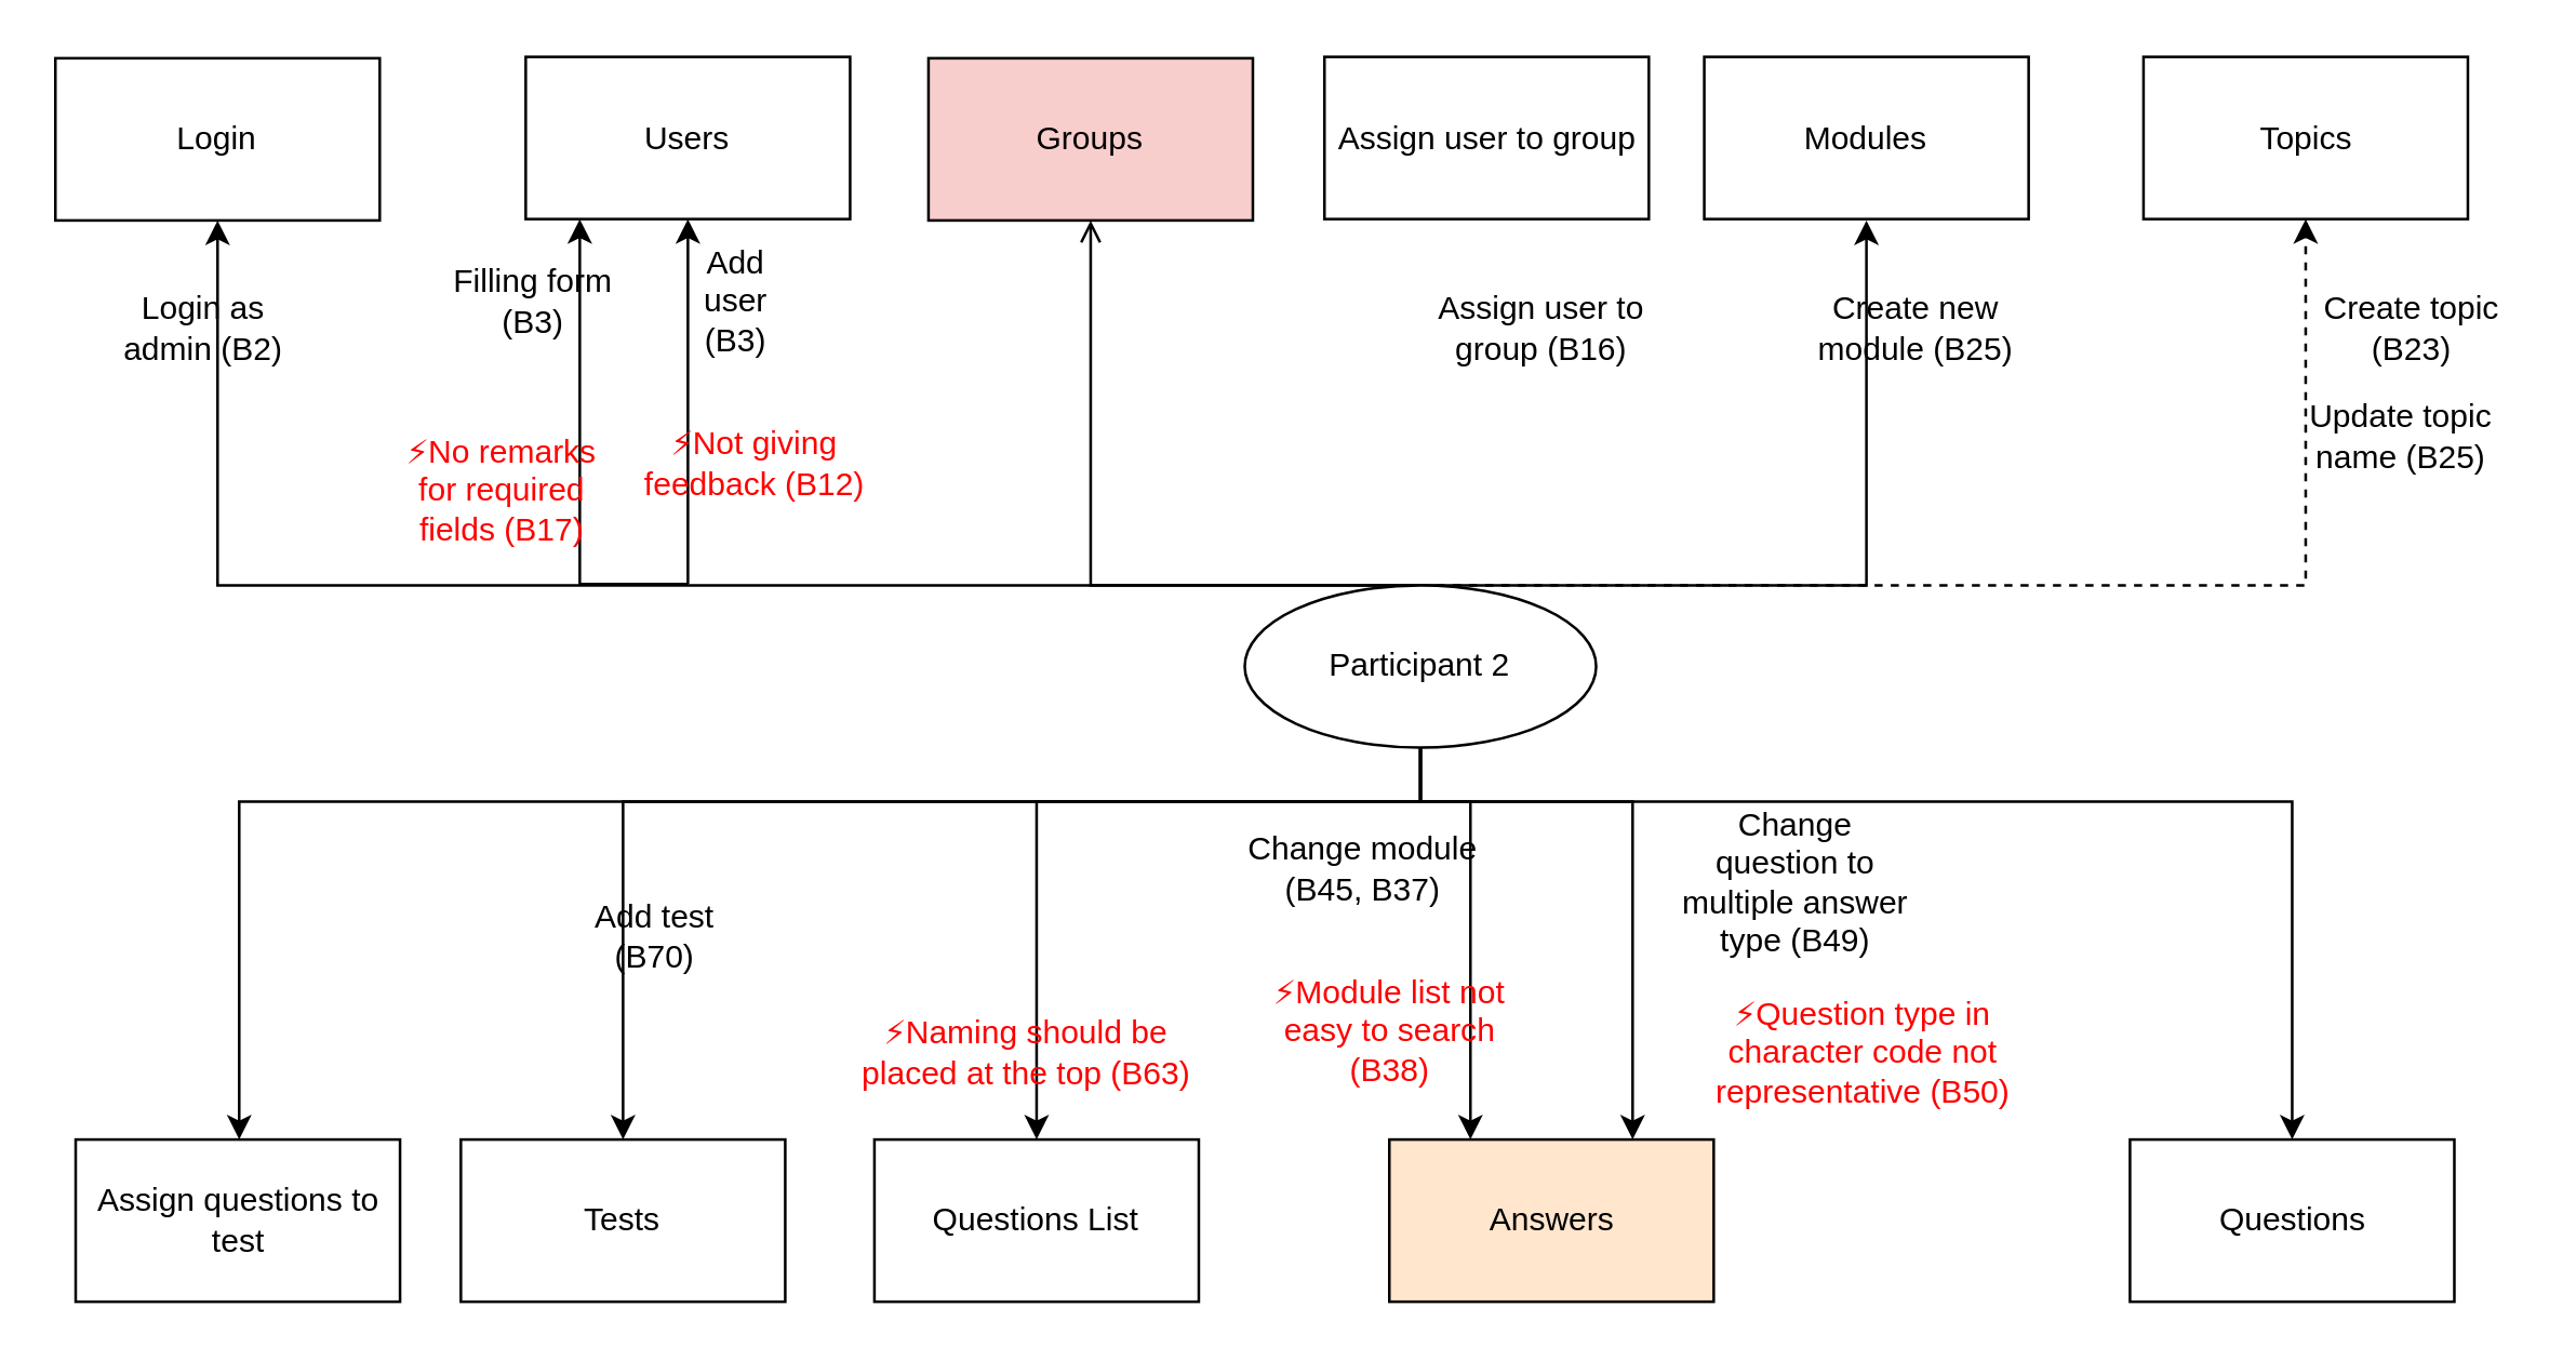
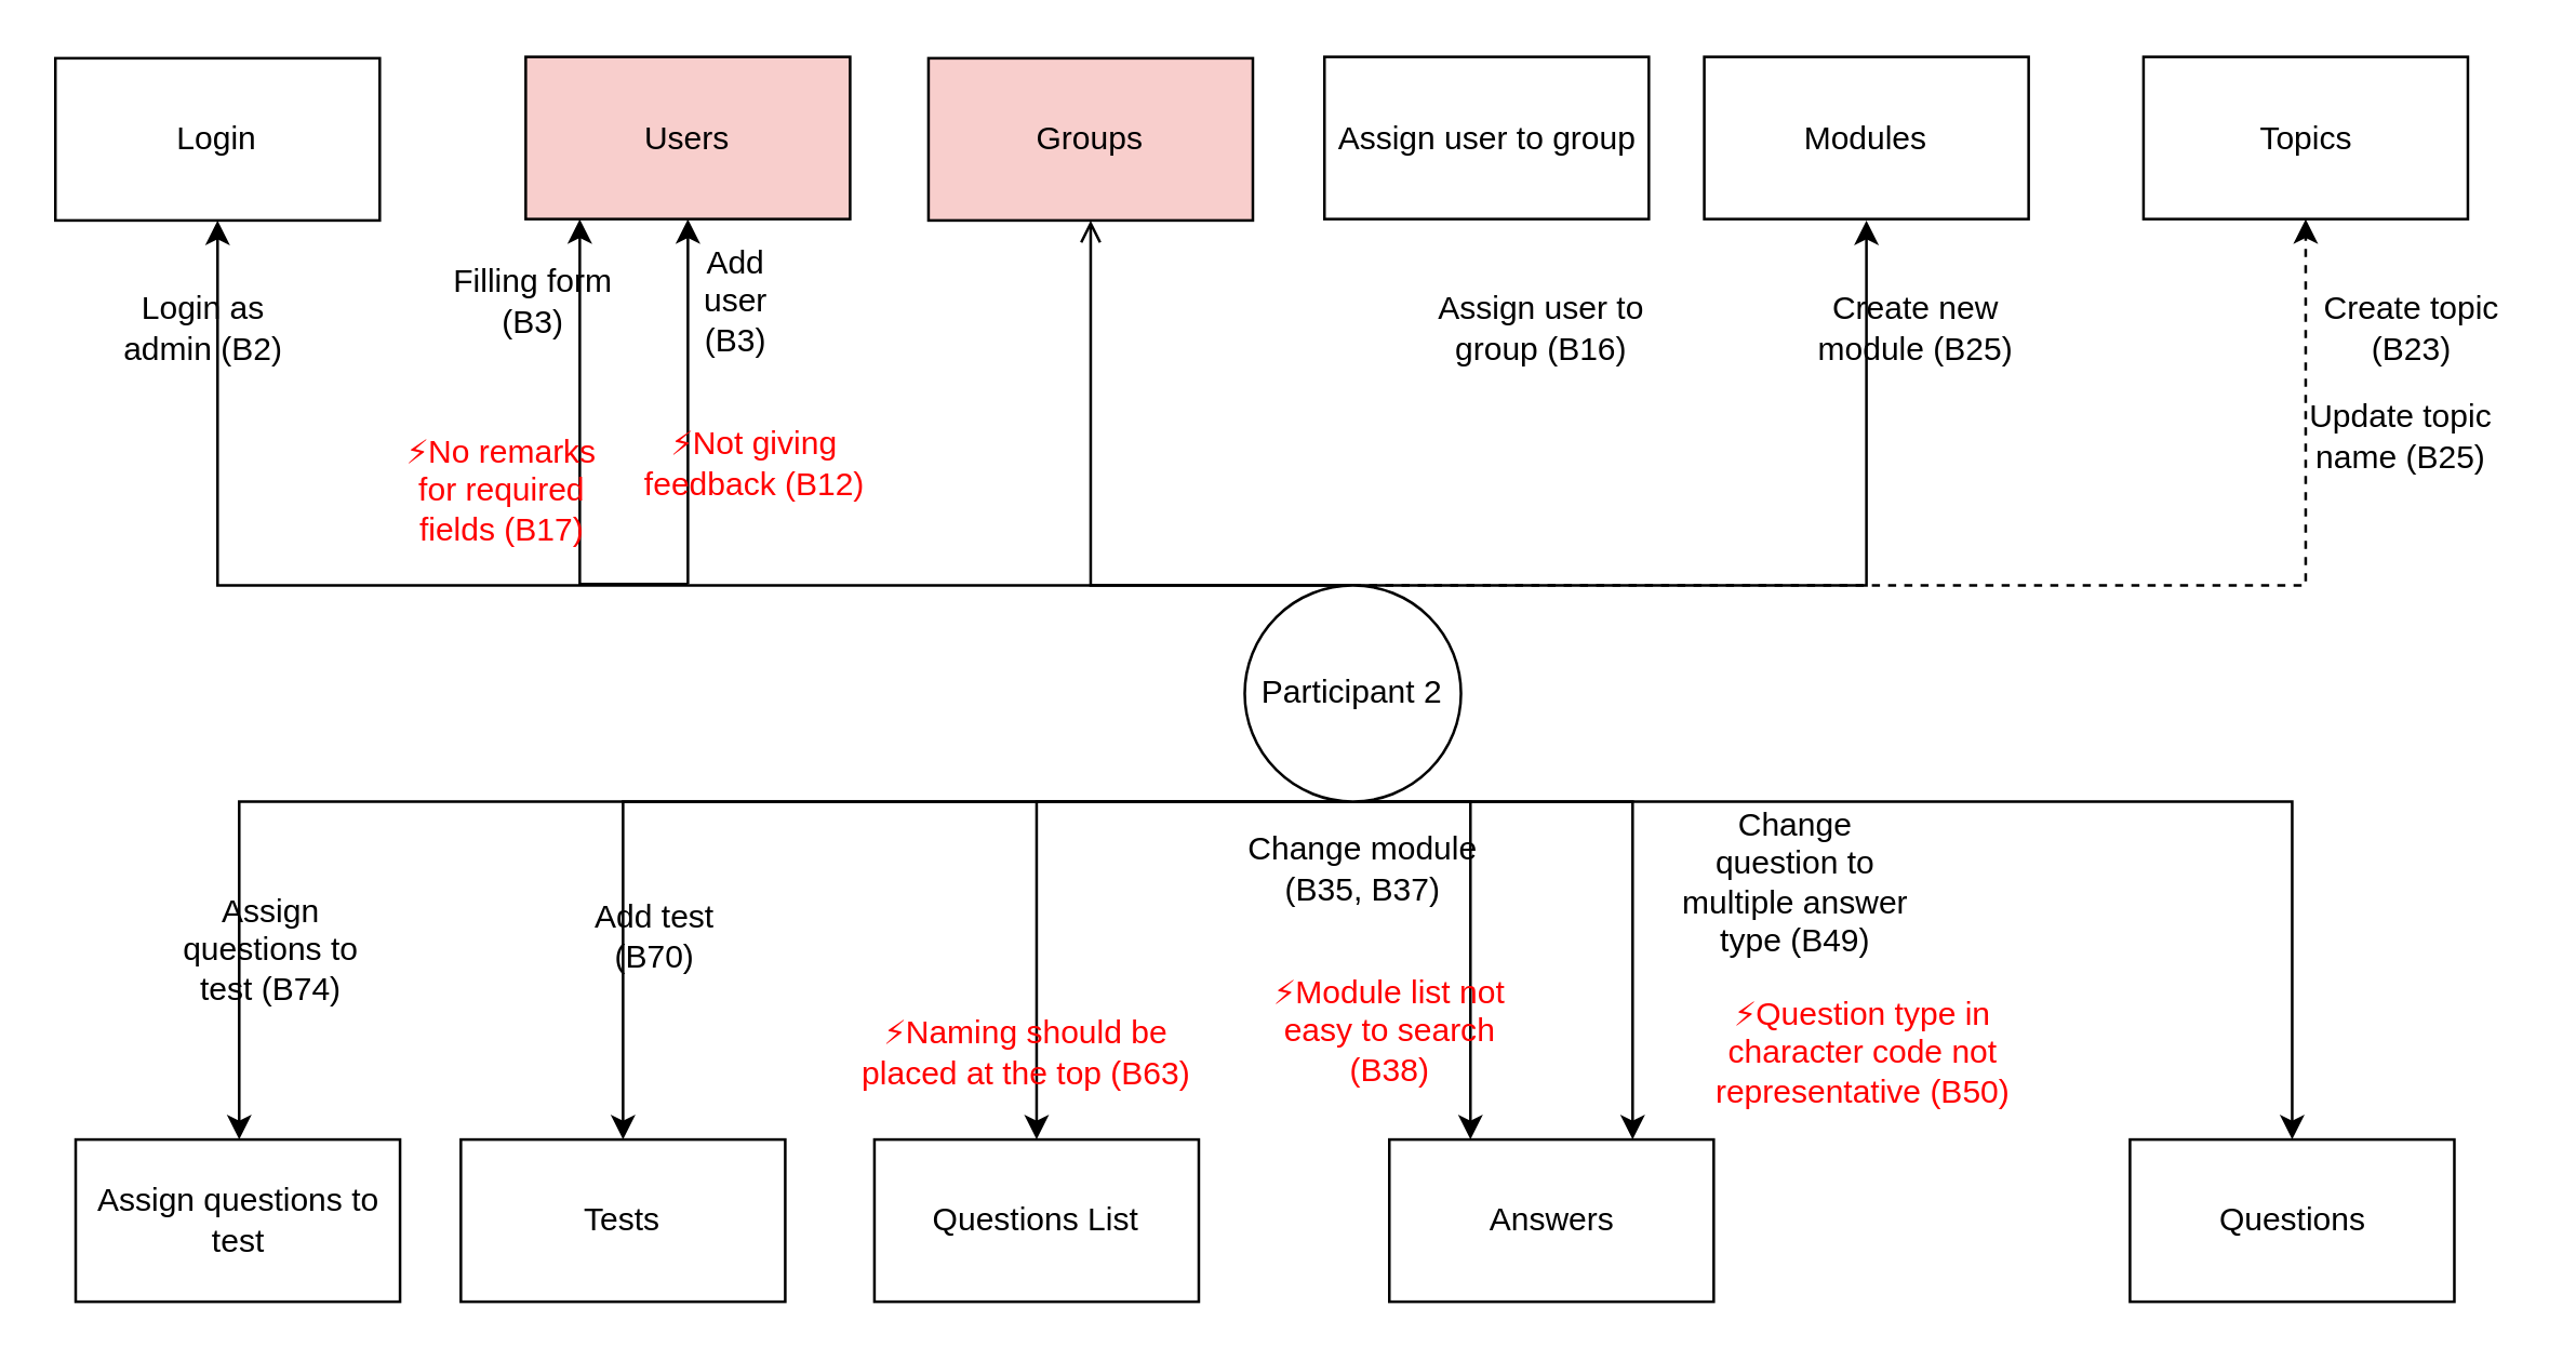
- <mxCell id="15" value="Users" style="rounded=0;whiteSpace=wrap;html=1;" parent="1" vertex="1"><mxGeometry x="194" y="20.5" width="120" height="60" as="geometry" /></mxCell>
+ <mxCell id="15" value="Users" style="rounded=0;whiteSpace=wrap;html=1;fillColor=#f8cecc;" parent="1" vertex="1"><mxGeometry x="194" y="20.5" width="120" height="60" as="geometry" /></mxCell>
- <mxCell id="14" value="Participant 2" style="ellipse;whiteSpace=wrap;html=1;aspect=fixed;" parent="1" vertex="1"><mxGeometry x="460" y="216" width="130" height="60" as="geometry" /></mxCell>
+ <mxCell id="14" value="Participant 2" style="ellipse;whiteSpace=wrap;html=1;aspect=fixed;" parent="1" vertex="1"><mxGeometry x="460" y="216" width="80" height="80" as="geometry" /></mxCell>
- <mxCell id="22" value="Change module (B45, B37)" style="text;html=1;strokeColor=none;fillColor=none;align=center;verticalAlign=middle;whiteSpace=wrap;rounded=0;fontColor=#000000;" parent="1" vertex="1"><mxGeometry x="458.5" y="311" width="90" height="20" as="geometry" /></mxCell>
+ <mxCell id="22" value="Change module (B35, B37)" style="text;html=1;strokeColor=none;fillColor=none;align=center;verticalAlign=middle;whiteSpace=wrap;rounded=0;fontColor=#000000;" parent="1" vertex="1"><mxGeometry x="458.5" y="311" width="90" height="20" as="geometry" /></mxCell>
+ <mxCell id="41" value="Assign questions to test (B74)" style="text;html=1;strokeColor=none;fillColor=none;align=center;verticalAlign=middle;whiteSpace=wrap;rounded=0;" vertex="1" parent="1"><mxGeometry x="60" y="341" width="80" height="20" as="geometry" /></mxCell>
- <mxCell id="16" value="Answers" style="rounded=0;whiteSpace=wrap;html=1;fillColor=#ffe6cc;" parent="1" vertex="1"><mxGeometry x="513.5" y="421" width="120" height="60" as="geometry" /></mxCell>
+ <mxCell id="16" value="Answers" style="rounded=0;whiteSpace=wrap;html=1;" parent="1" vertex="1"><mxGeometry x="513.5" y="421" width="120" height="60" as="geometry" /></mxCell>
